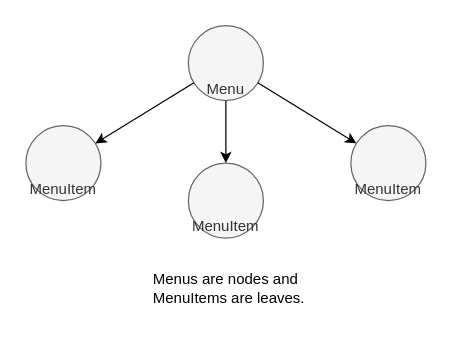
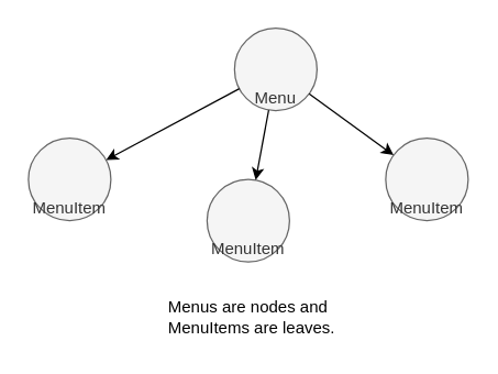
- <mxCell id="2" value="Menu" style="ellipse;whiteSpace=wrap;html=1;aspect=fixed;fillColor=#f5f5f5;fontColor=#333333;strokeColor=#666666;verticalAlign=bottom;" vertex="1" parent="1"><mxGeometry x="150" y="20" width="60" height="60" as="geometry" /></mxCell>
+ <mxCell id="2" value="Menu" style="ellipse;whiteSpace=wrap;html=1;aspect=fixed;fillColor=#f5f5f5;fontColor=#333333;strokeColor=#666666;verticalAlign=bottom;" vertex="1" parent="1"><mxGeometry x="170" y="20" width="60" height="60" as="geometry" /></mxCell>
